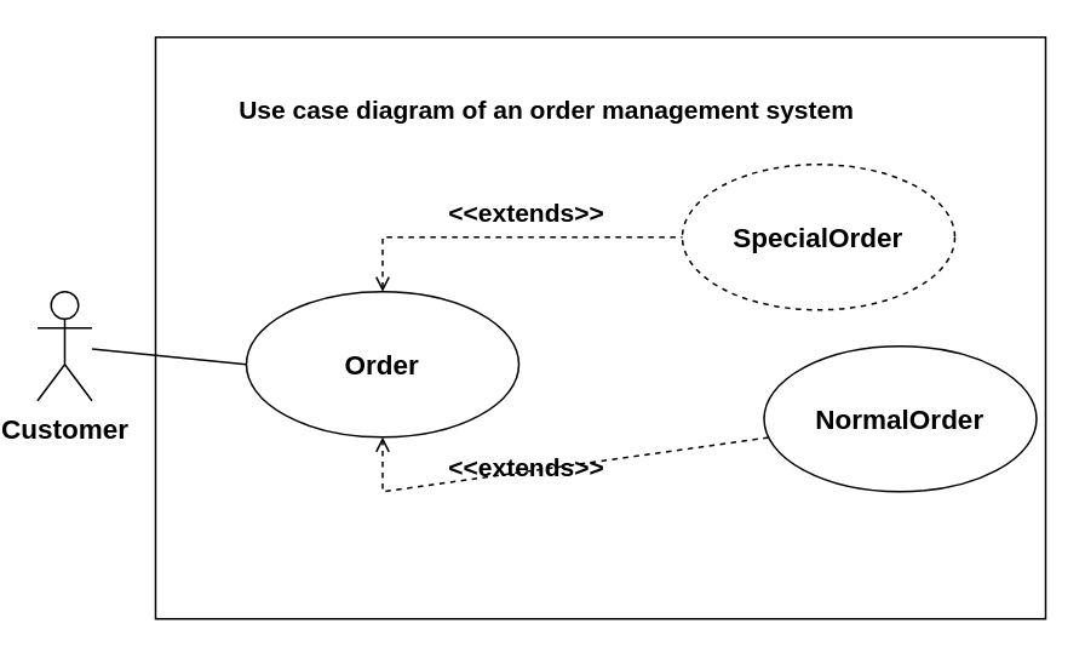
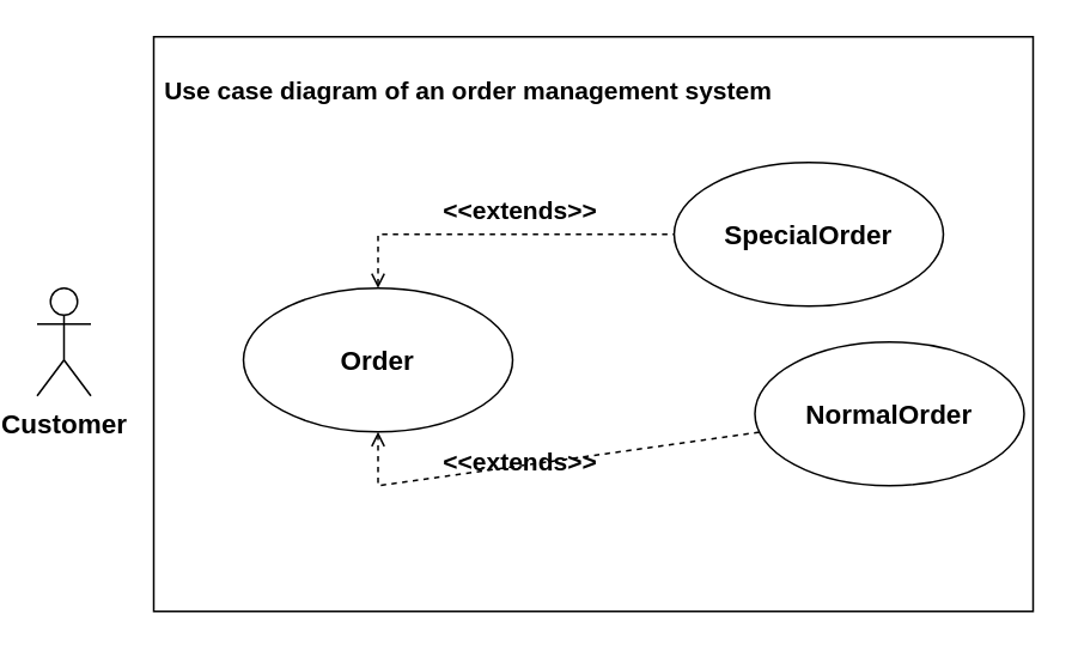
- <mxCell id="11" value="&lt;font style=&quot;font-size: 14px&quot;&gt;&lt;b&gt;Use case diagram of an order management system&lt;/b&gt;&lt;/font&gt;" style="text;html=1;align=center;verticalAlign=middle;resizable=0;points=[];autosize=1;" vertex="1" parent="1"><mxGeometry x="125" y="50" width="350" height="20" as="geometry" /></mxCell>
+ <mxCell id="11" value="&lt;font style=&quot;font-size: 14px&quot;&gt;&lt;b&gt;Use case diagram of an order management system&lt;/b&gt;&lt;/font&gt;" style="text;html=1;align=center;verticalAlign=middle;resizable=0;points=[];autosize=1;" vertex="1" parent="1"><mxGeometry x="85" y="40" width="350" height="20" as="geometry" /></mxCell>
- <mxCell id="2" value="&lt;b&gt;&lt;font style=&quot;font-size: 15px&quot;&gt;SpecialOrder&lt;/font&gt;&lt;/b&gt;" style="ellipse;whiteSpace=wrap;html=1;rounded=0;fillColor=none;dashed=1;" vertex="1" parent="1"><mxGeometry x="375" y="90" width="150" height="80" as="geometry" /></mxCell>
+ <mxCell id="2" value="&lt;b&gt;&lt;font style=&quot;font-size: 15px&quot;&gt;SpecialOrder&lt;/font&gt;&lt;/b&gt;" style="ellipse;whiteSpace=wrap;html=1;rounded=0;fillColor=none;" vertex="1" parent="1"><mxGeometry x="375" y="90" width="150" height="80" as="geometry" /></mxCell>
- <mxCell id="7" style="rounded=0;orthogonalLoop=1;jettySize=auto;html=1;entryX=0;entryY=0.5;entryDx=0;entryDy=0;startSize=6;endArrow=none;endFill=0;" edge="1" parent="1" source="8" target="6"><mxGeometry relative="1" as="geometry" /></mxCell>
